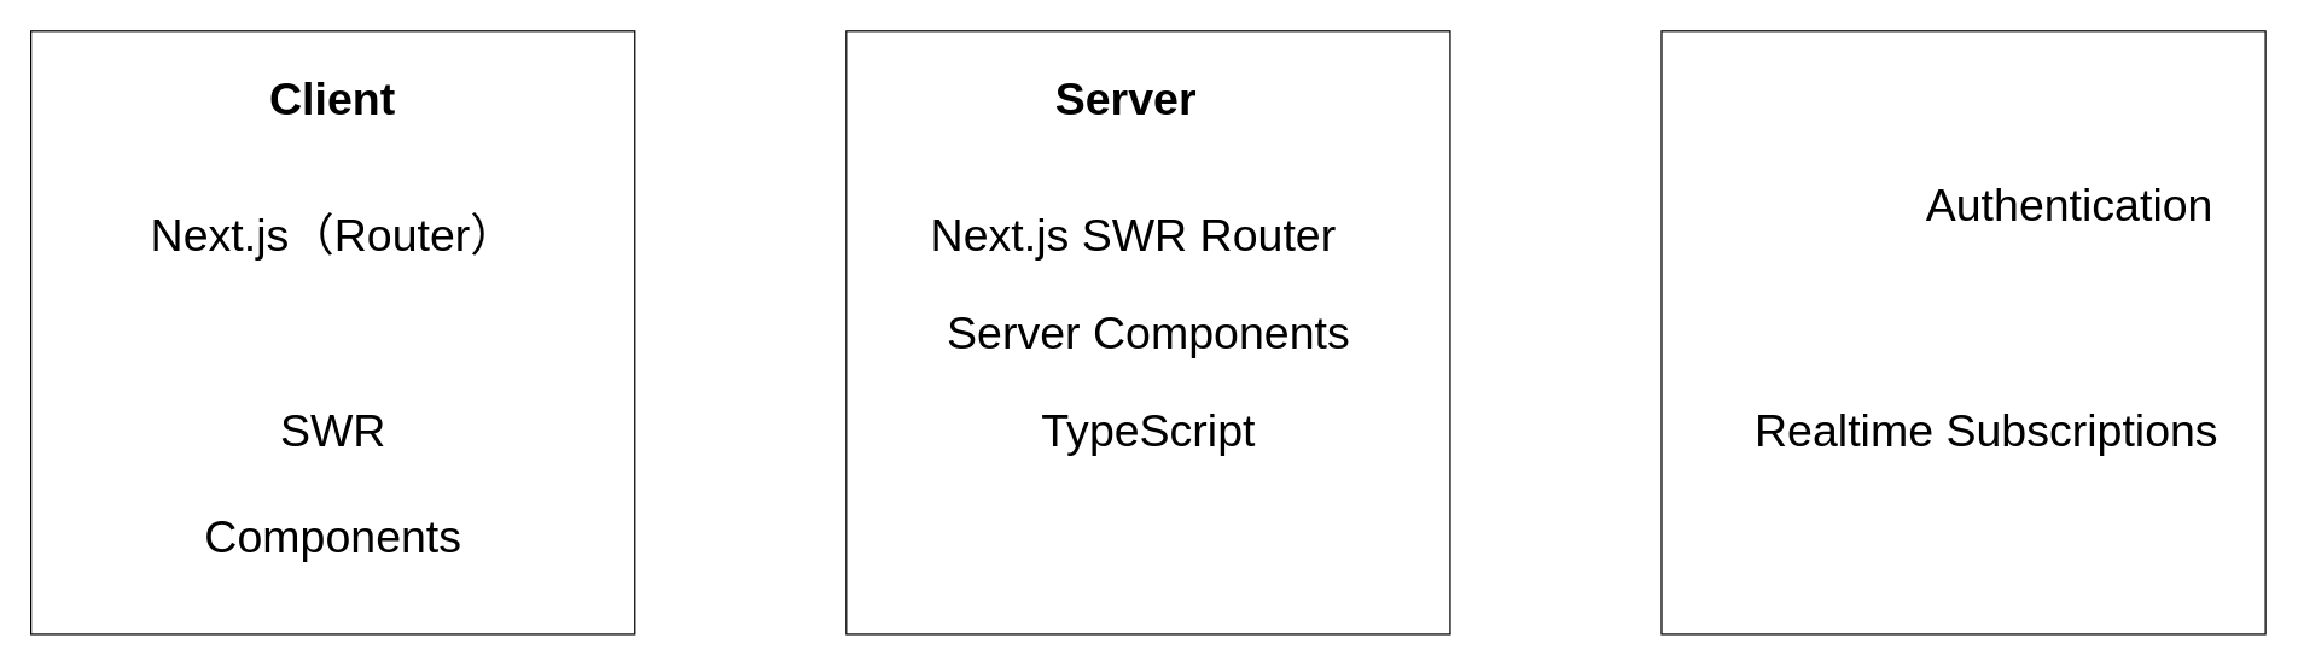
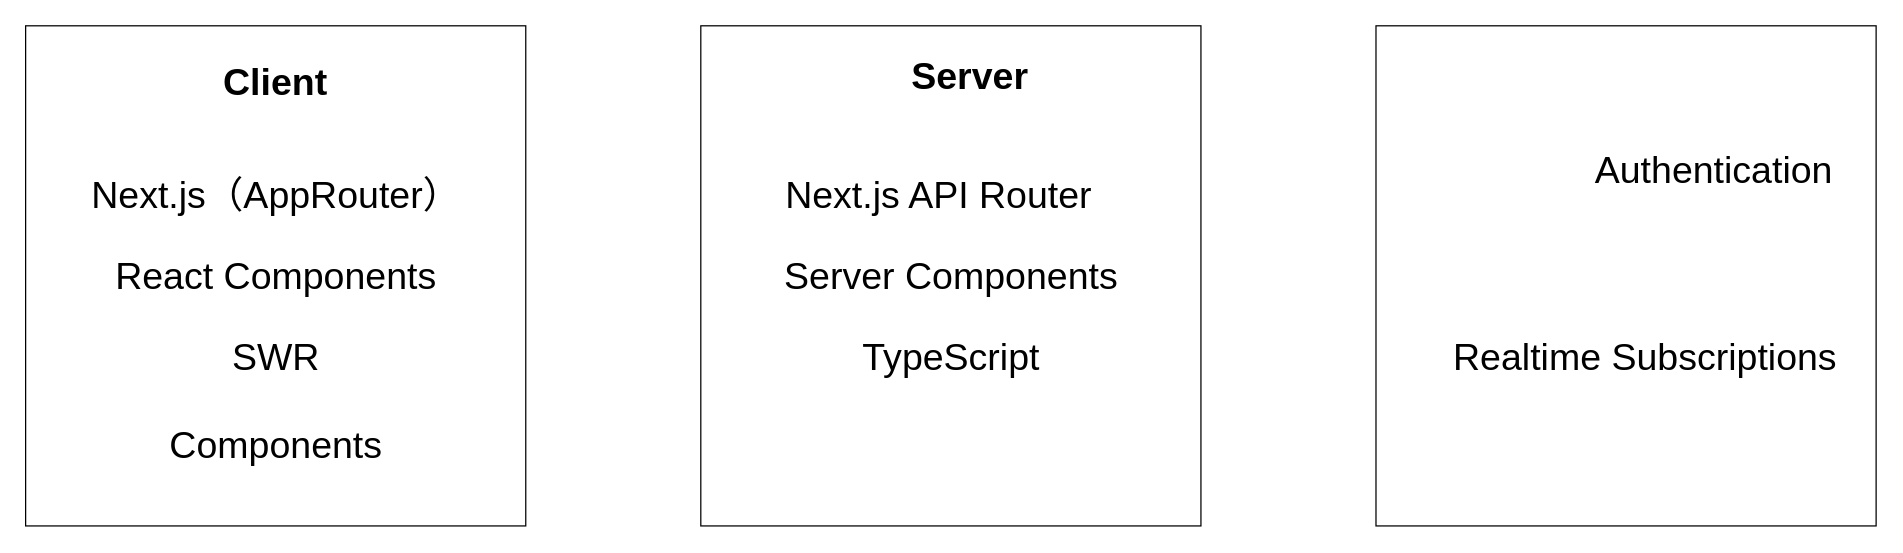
- <mxCell id="10" value="Server" style="text;html=1;align=center;verticalAlign=middle;resizable=0;points=[];autosize=1;strokeColor=none;fillColor=none;fontSize=30;fontStyle=1" vertex="1" parent="1"><mxGeometry x="685" y="40" width="120" height="50" as="geometry" /></mxCell>
+ <mxCell id="10" value="Server" style="text;html=1;align=center;verticalAlign=middle;resizable=0;points=[];autosize=1;strokeColor=none;fillColor=none;fontSize=30;fontStyle=1" vertex="1" parent="1"><mxGeometry x="715" y="35" width="120" height="50" as="geometry" /></mxCell>
- <mxCell id="4" value="Next.js（Router）" style="text;html=1;align=center;verticalAlign=middle;resizable=0;points=[];autosize=1;strokeColor=none;fillColor=none;fontSize=30;" vertex="1" parent="1"><mxGeometry x="60" y="130" width="320" height="50" as="geometry" /></mxCell>
+ <mxCell id="4" value="Next.js（AppRouter）" style="text;html=1;align=center;verticalAlign=middle;resizable=0;points=[];autosize=1;strokeColor=none;fillColor=none;fontSize=30;" vertex="1" parent="1"><mxGeometry x="60" y="130" width="320" height="50" as="geometry" /></mxCell>
- <mxCell id="11" value="&lt;span style=&quot;&quot;&gt;Next.js SWR Router&lt;/span&gt;" style="text;html=1;align=center;verticalAlign=middle;resizable=0;points=[];autosize=1;strokeColor=none;fillColor=none;fontSize=30;" vertex="1" parent="1"><mxGeometry x="615" y="130" width="270" height="50" as="geometry" /></mxCell>
+ <mxCell id="11" value="&lt;span style=&quot;&quot;&gt;Next.js API Router&lt;/span&gt;" style="text;html=1;align=center;verticalAlign=middle;resizable=0;points=[];autosize=1;strokeColor=none;fillColor=none;fontSize=30;" vertex="1" parent="1"><mxGeometry x="615" y="130" width="270" height="50" as="geometry" /></mxCell>
+ <mxCell id="5" value="React Components" style="text;html=1;align=center;verticalAlign=middle;resizable=0;points=[];autosize=1;strokeColor=none;fillColor=none;fontSize=30;" vertex="1" parent="1"><mxGeometry x="80" y="195" width="280" height="50" as="geometry" /></mxCell>
